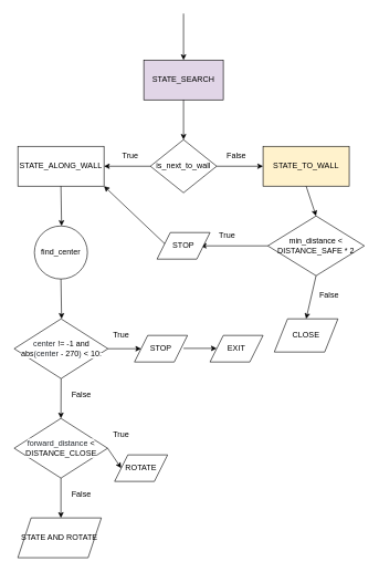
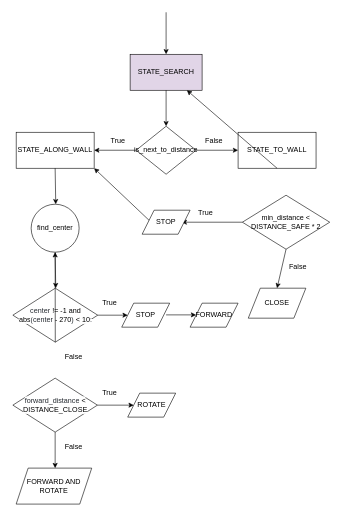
- <mxCell id="6" value="is_next_to_wall" style="rhombus;whiteSpace=wrap;html=1;" parent="1" vertex="1"><mxGeometry x="226" y="210" width="100" height="80" as="geometry" /></mxCell>
+ <mxCell id="6" value="is_next_to_distance" style="rhombus;whiteSpace=wrap;html=1;" parent="1" vertex="1"><mxGeometry x="226" y="210" width="100" height="80" as="geometry" /></mxCell>
- <mxCell id="3" value="STATE_TO_WALL" style="rounded=0;whiteSpace=wrap;html=1;fillColor=#fff2cc;" parent="1" vertex="1"><mxGeometry x="396" y="220" width="130" height="60" as="geometry" /></mxCell>
+ <mxCell id="3" value="STATE_TO_WALL" style="rounded=0;whiteSpace=wrap;html=1;" parent="1" vertex="1"><mxGeometry x="396" y="220" width="130" height="60" as="geometry" /></mxCell>
- <mxCell id="13" value="" style="endArrow=classic;html=1;rounded=0;exitX=0.5;exitY=1;exitDx=0;exitDy=0;entryX=0.5;entryY=0;entryDx=0;entryDy=0;" parent="1" source="3" target="12" edge="1"><mxGeometry width="50" height="50" relative="1" as="geometry"><mxPoint x="252" y="570" as="sourcePoint" /><mxPoint x="302" y="520" as="targetPoint" /></mxGeometry></mxCell>
+ <mxCell id="13" value="" style="endArrow=classic;html=1;rounded=0;exitX=0.5;exitY=1;exitDx=0;exitDy=0;" parent="1" source="3" target="2" edge="1"><mxGeometry width="50" height="50" relative="1" as="geometry"><mxPoint x="252" y="570" as="sourcePoint" /><mxPoint x="302" y="520" as="targetPoint" /></mxGeometry></mxCell>
- <mxCell id="28" value="EXIT" style="shape=parallelogram;perimeter=parallelogramPerimeter;whiteSpace=wrap;html=1;fixedSize=1;" parent="1" vertex="1"><mxGeometry x="316" y="505" width="80" height="40" as="geometry" /></mxCell>
+ <mxCell id="28" value="FORWARD" style="shape=parallelogram;perimeter=parallelogramPerimeter;whiteSpace=wrap;html=1;fixedSize=1;" parent="1" vertex="1"><mxGeometry x="316" y="505" width="80" height="40" as="geometry" /></mxCell>
- <mxCell id="31" value="" style="endArrow=classic;html=1;rounded=0;exitX=0.5;exitY=1;exitDx=0;exitDy=0;entryX=0.5;entryY=0;entryDx=0;entryDy=0;" parent="1" source="24" target="30" edge="1"><mxGeometry width="50" height="50" relative="1" as="geometry"><mxPoint x="252" y="650" as="sourcePoint" /><mxPoint x="302" y="600" as="targetPoint" /></mxGeometry></mxCell>
+ <mxCell id="31" value="" style="endArrow=classic;html=1;rounded=0;exitX=0.5;exitY=1;exitDx=0;exitDy=0;" parent="1" source="24" target="20" edge="1"><mxGeometry width="50" height="50" relative="1" as="geometry"><mxPoint x="252" y="650" as="sourcePoint" /><mxPoint x="302" y="600" as="targetPoint" /></mxGeometry></mxCell>
- <mxCell id="33" value="ROTATE" style="shape=parallelogram;perimeter=parallelogramPerimeter;whiteSpace=wrap;html=1;fixedSize=1;" parent="1" vertex="1"><mxGeometry x="172" y="685" width="80" height="40" as="geometry" /></mxCell>
+ <mxCell id="33" value="ROTATE" style="shape=parallelogram;perimeter=parallelogramPerimeter;whiteSpace=wrap;html=1;fixedSize=1;" parent="1" vertex="1"><mxGeometry x="212" y="655" width="80" height="40" as="geometry" /></mxCell>
- <mxCell id="38" value="STATE AND ROTATE" style="shape=parallelogram;perimeter=parallelogramPerimeter;whiteSpace=wrap;html=1;fixedSize=1;" parent="1" vertex="1"><mxGeometry x="26" y="780" width="126" height="60" as="geometry" /></mxCell>
+ <mxCell id="38" value="FORWARD AND ROTATE" style="shape=parallelogram;perimeter=parallelogramPerimeter;whiteSpace=wrap;html=1;fixedSize=1;" parent="1" vertex="1"><mxGeometry x="26" y="780" width="126" height="60" as="geometry" /></mxCell>
